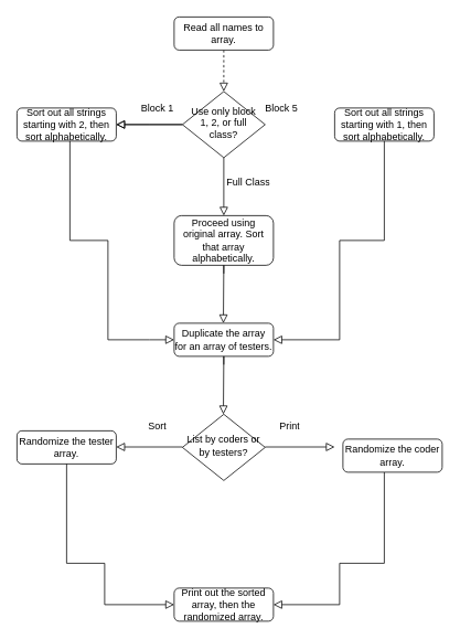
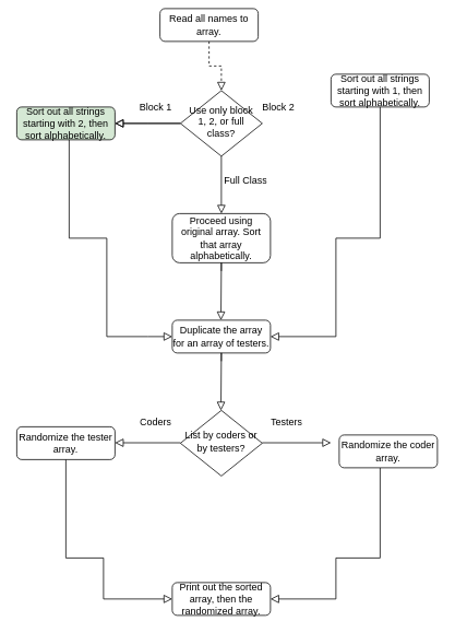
- <mxCell id="3" value="Read all names to array." style="rounded=1;whiteSpace=wrap;html=1;fontSize=12;glass=0;strokeWidth=1;shadow=0;" parent="1" vertex="1"><mxGeometry x="210" y="20" width="120" height="40" as="geometry" /></mxCell>
+ <mxCell id="3" value="Read all names to array." style="rounded=1;whiteSpace=wrap;html=1;fontSize=12;glass=0;strokeWidth=1;shadow=0;" parent="1" vertex="1"><mxGeometry x="195" y="10" width="120" height="40" as="geometry" /></mxCell>
- <mxCell id="11" value="Block 5" style="text;html=1;strokeColor=none;fillColor=none;align=center;verticalAlign=middle;whiteSpace=wrap;overflow=hidden;" vertex="1" parent="1"><mxGeometry x="300" y="120" width="80" height="20" as="geometry" /></mxCell>
+ <mxCell id="11" value="Block 2" style="text;html=1;strokeColor=none;fillColor=none;align=center;verticalAlign=middle;whiteSpace=wrap;overflow=hidden;" vertex="1" parent="1"><mxGeometry x="300" y="120" width="80" height="20" as="geometry" /></mxCell>
- <mxCell id="12" value="Sort out all strings starting with 2, then sort alphabetically." style="rounded=1;whiteSpace=wrap;html=1;fontSize=12;glass=0;strokeWidth=1;shadow=0;" vertex="1" parent="1"><mxGeometry x="20" y="130" width="120" height="40" as="geometry" /></mxCell>
+ <mxCell id="12" value="Sort out all strings starting with 2, then sort alphabetically." style="rounded=1;whiteSpace=wrap;html=1;fontSize=12;glass=0;strokeWidth=1;shadow=0;fillColor=#d5e8d4;" vertex="1" parent="1"><mxGeometry x="20" y="130" width="120" height="40" as="geometry" /></mxCell>
- <mxCell id="7" value="Sort out all strings starting with 1, then sort alphabetically." style="rounded=1;whiteSpace=wrap;html=1;fontSize=12;glass=0;strokeWidth=1;shadow=0;" parent="1" vertex="1"><mxGeometry x="404" y="130" width="120" height="40" as="geometry" /></mxCell>
+ <mxCell id="7" value="Sort out all strings starting with 1, then sort alphabetically." style="rounded=1;whiteSpace=wrap;html=1;fontSize=12;glass=0;strokeWidth=1;shadow=0;" parent="1" vertex="1"><mxGeometry x="404" y="90" width="120" height="40" as="geometry" /></mxCell>
- <mxCell id="25" value="Sort" style="text;html=1;strokeColor=none;fillColor=none;align=center;verticalAlign=middle;whiteSpace=wrap;overflow=hidden;" vertex="1" parent="1"><mxGeometry x="150" y="505" width="80" height="20" as="geometry" /></mxCell>
+ <mxCell id="25" value="Coders" style="text;html=1;strokeColor=none;fillColor=none;align=center;verticalAlign=middle;whiteSpace=wrap;overflow=hidden;" vertex="1" parent="1"><mxGeometry x="150" y="505" width="80" height="20" as="geometry" /></mxCell>
- <mxCell id="29" value="Print" style="text;html=1;strokeColor=none;fillColor=none;align=center;verticalAlign=middle;whiteSpace=wrap;overflow=hidden;" vertex="1" parent="1"><mxGeometry x="310" y="505" width="80" height="20" as="geometry" /></mxCell>
+ <mxCell id="29" value="Testers" style="text;html=1;strokeColor=none;fillColor=none;align=center;verticalAlign=middle;whiteSpace=wrap;overflow=hidden;" vertex="1" parent="1"><mxGeometry x="310" y="505" width="80" height="20" as="geometry" /></mxCell>
